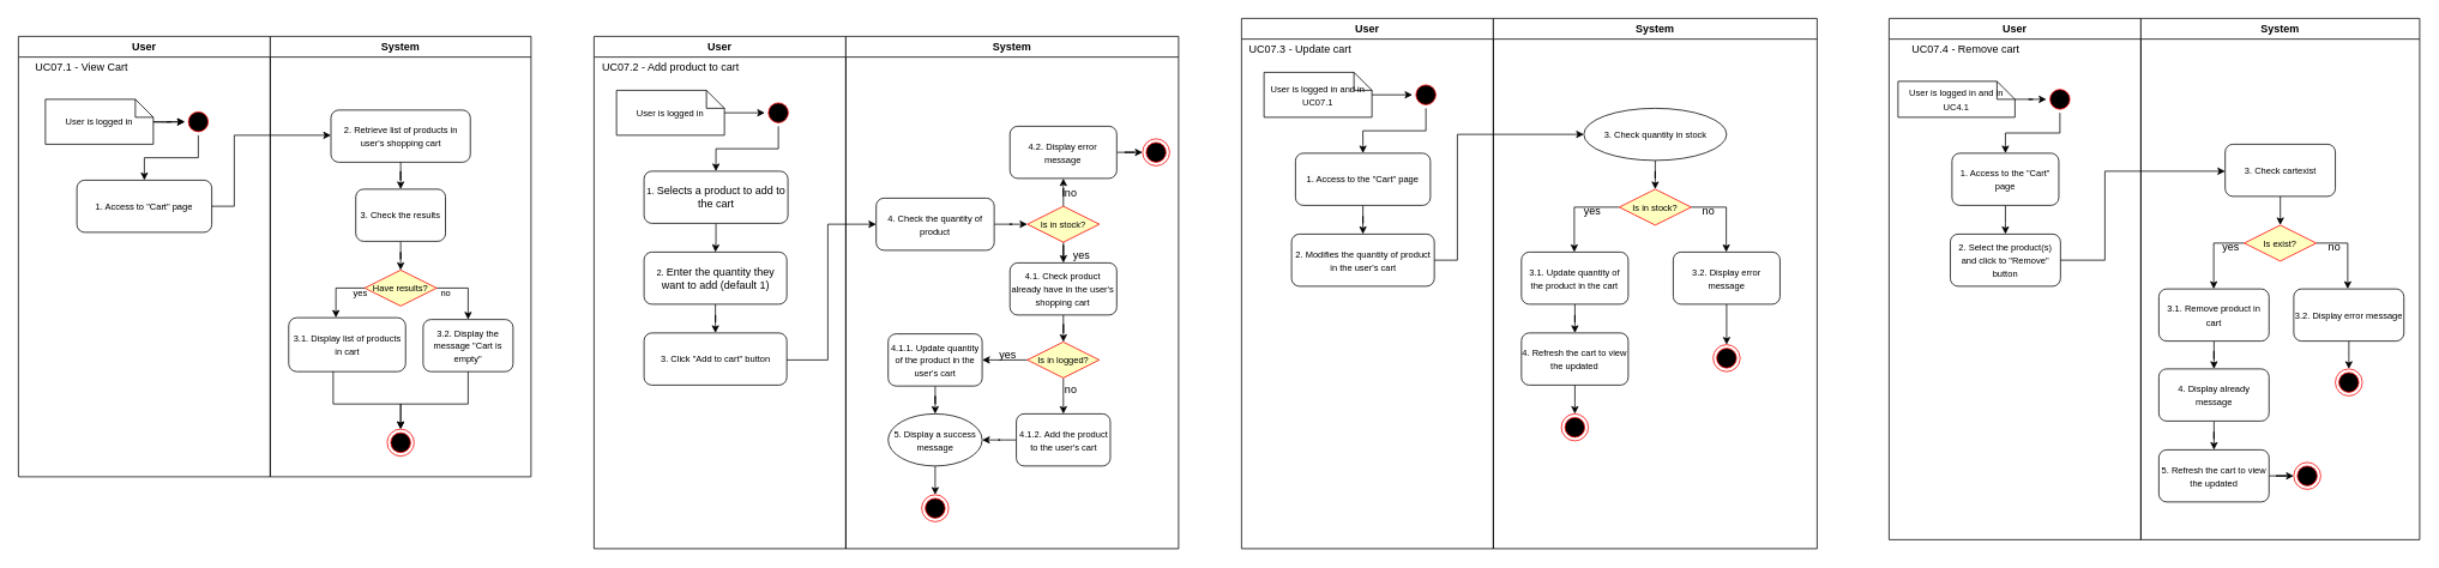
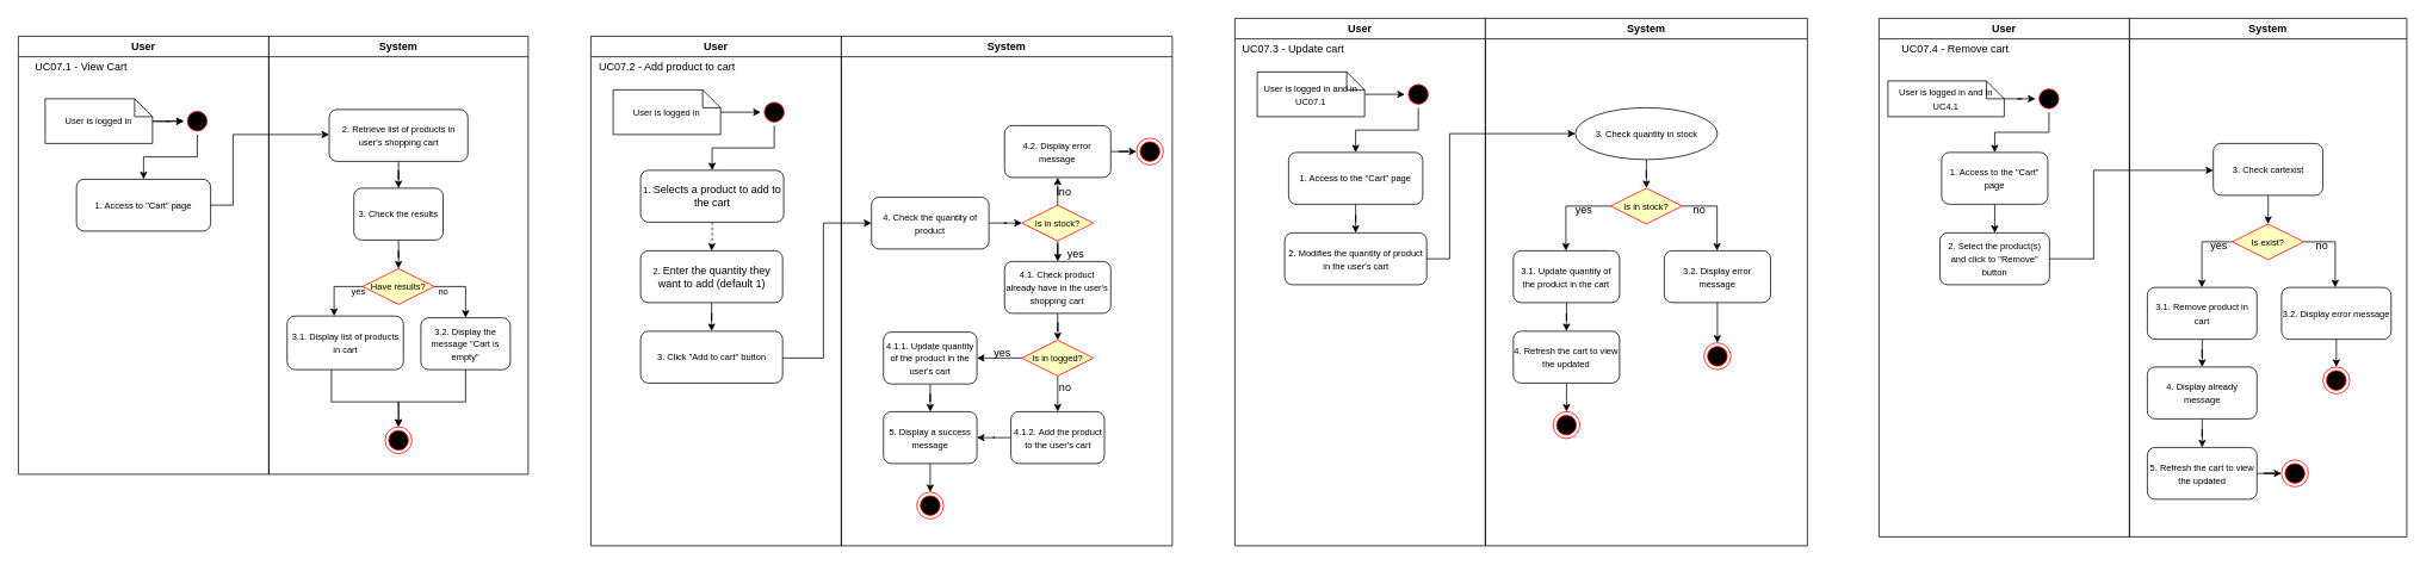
- <mxCell id="54" style="edgeStyle=orthogonalEdgeStyle;rounded=0;orthogonalLoop=1;jettySize=auto;html=1;" parent="51" source="55" target="60" edge="1"><mxGeometry relative="1" as="geometry" /></mxCell>
+ <mxCell id="54" style="edgeStyle=orthogonalEdgeStyle;rounded=0;orthogonalLoop=1;jettySize=auto;html=1;dashed=1;" parent="51" source="55" target="60" edge="1"><mxGeometry relative="1" as="geometry" /></mxCell>
- <mxCell id="85" value="&lt;font style=&quot;font-size: 10px;&quot;&gt;&lt;font style=&quot;font-size: 10px;&quot;&gt;5.&amp;nbsp;&lt;/font&gt;Display a success message&lt;/font&gt;" style="ellipse;whiteSpace=wrap;html=1;verticalAlign=middle;" vertex="1" parent="62"><mxGeometry x="47.12" y="420" width="104.5" height="58" as="geometry" /></mxCell>
+ <mxCell id="85" value="&lt;font style=&quot;font-size: 10px;&quot;&gt;&lt;font style=&quot;font-size: 10px;&quot;&gt;5.&amp;nbsp;&lt;/font&gt;Display a success message&lt;/font&gt;" style="rounded=1;whiteSpace=wrap;html=1;verticalAlign=middle;" vertex="1" parent="62"><mxGeometry x="47.12" y="420" width="104.5" height="58" as="geometry" /></mxCell>
